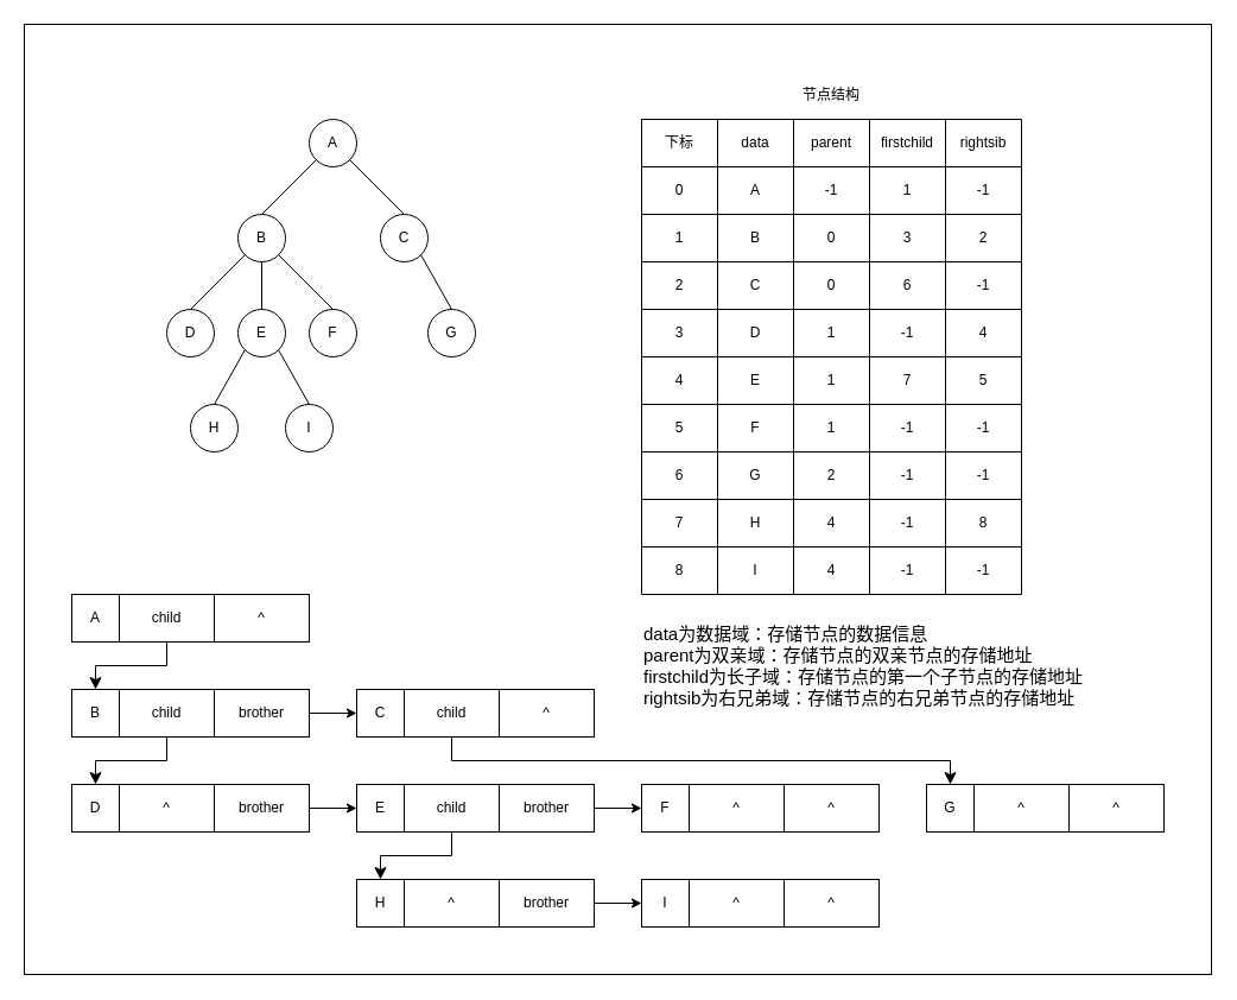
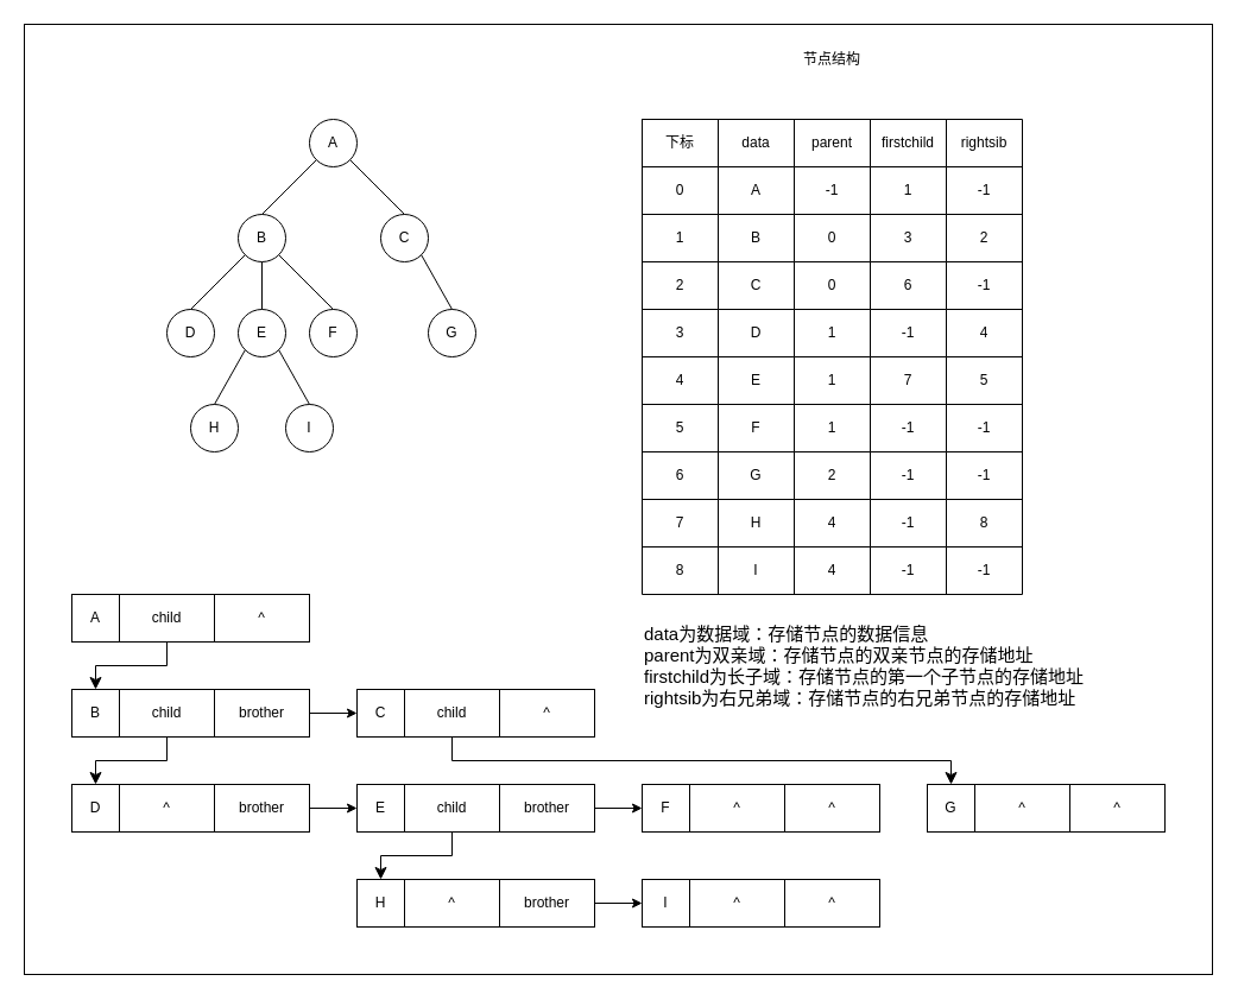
- <mxCell id="125" value="节点结构" style="text;html=1;strokeColor=none;fillColor=none;align=center;verticalAlign=middle;whiteSpace=wrap;rounded=0;" vertex="1" parent="1"><mxGeometry x="660" y="60" width="80" height="40" as="geometry" /></mxCell>
+ <mxCell id="125" value="节点结构" style="text;html=1;strokeColor=none;fillColor=none;align=center;verticalAlign=middle;whiteSpace=wrap;rounded=0;" vertex="1" parent="1"><mxGeometry x="660" y="30" width="80" height="40" as="geometry" /></mxCell>
